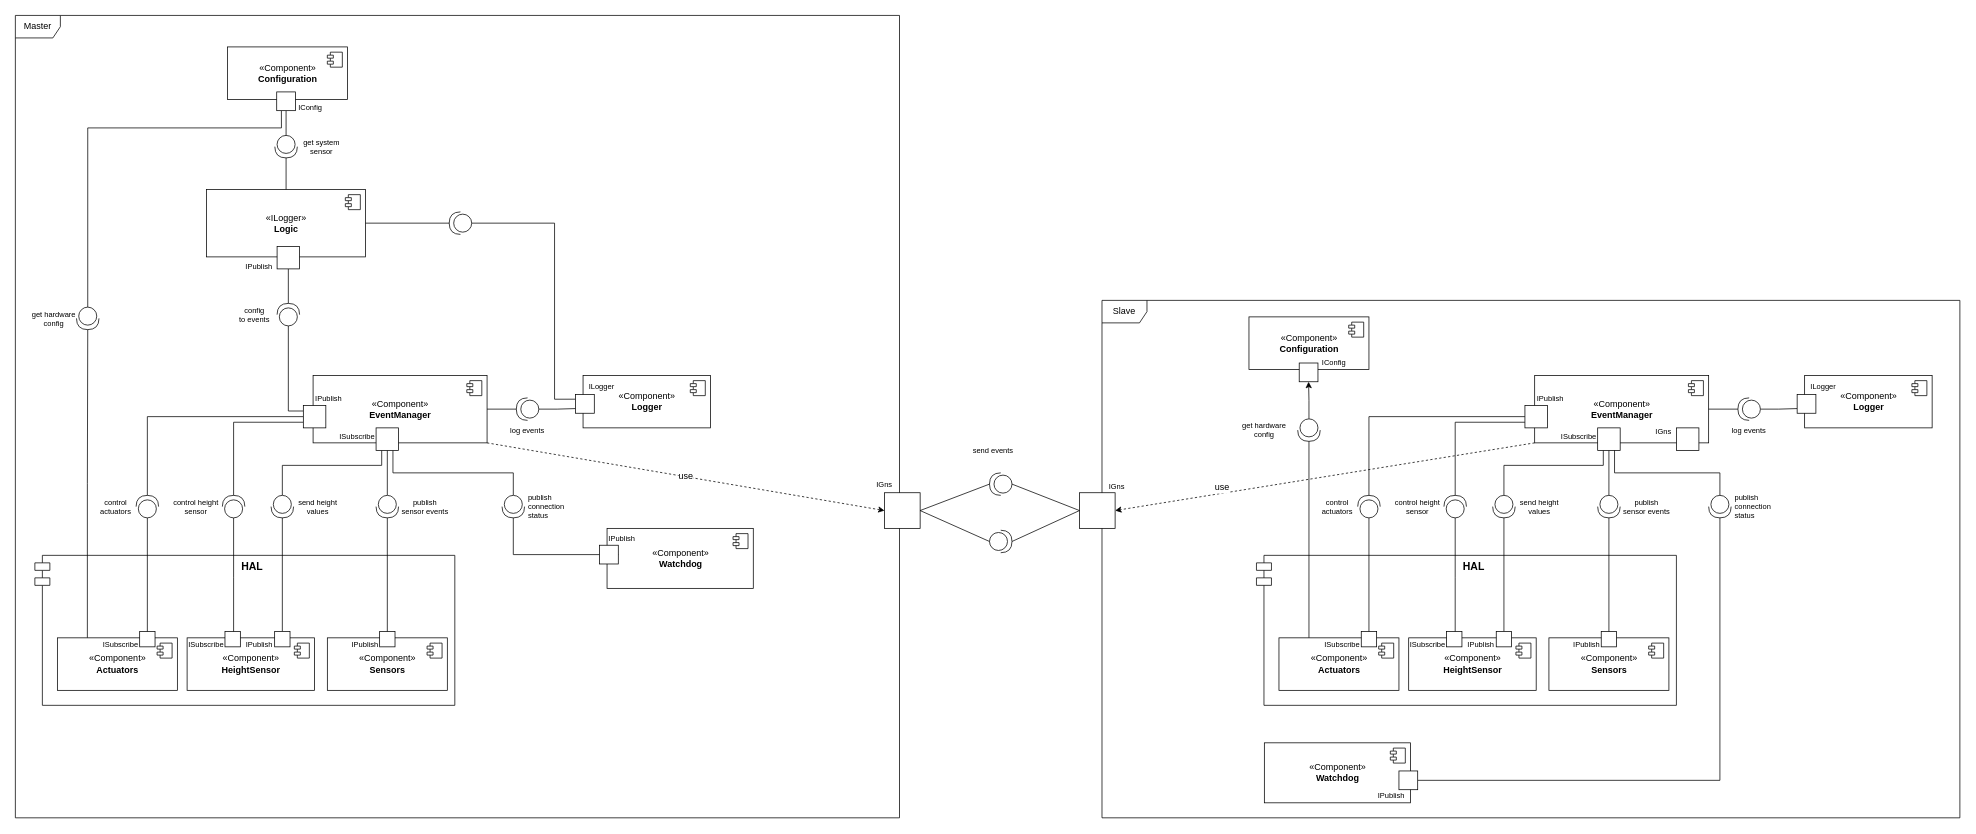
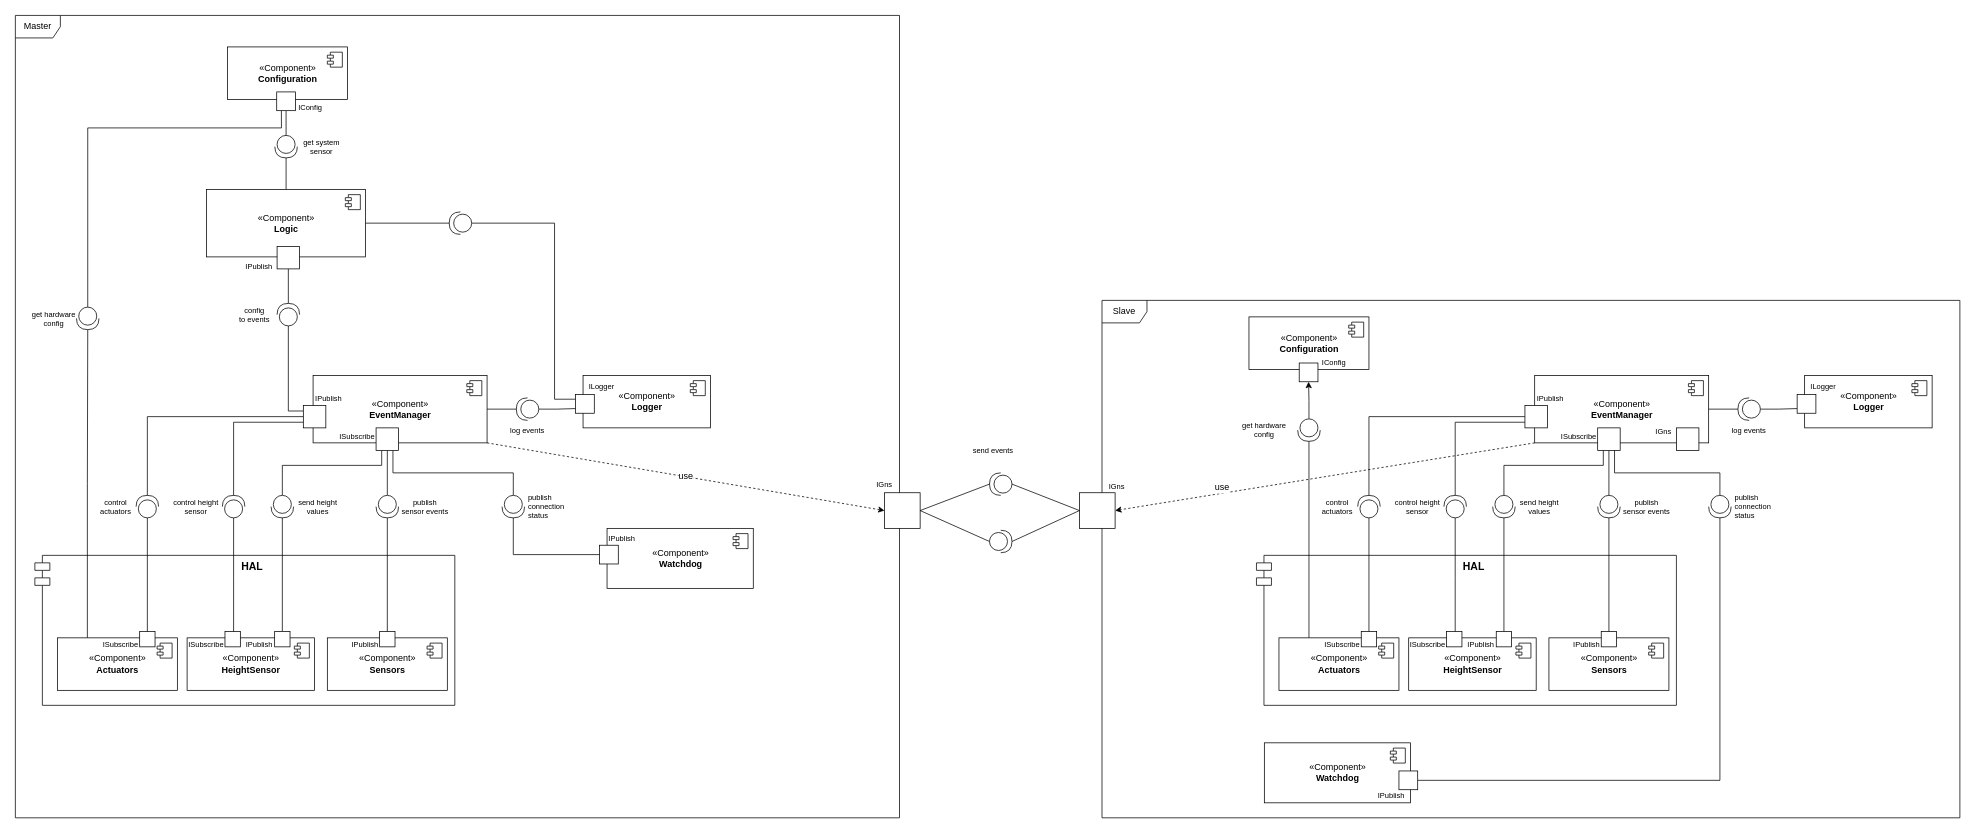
- <mxCell id="34" value="«ILogger»&lt;br&gt;&lt;b&gt;Logic&lt;/b&gt;" style="html=1;dropTarget=0;" parent="1" vertex="1"><mxGeometry x="275" y="252" width="212" height="90" as="geometry" /></mxCell>
+ <mxCell id="34" value="«Component»&lt;br&gt;&lt;b&gt;Logic&lt;/b&gt;" style="html=1;dropTarget=0;" parent="1" vertex="1"><mxGeometry x="275" y="252" width="212" height="90" as="geometry" /></mxCell>
